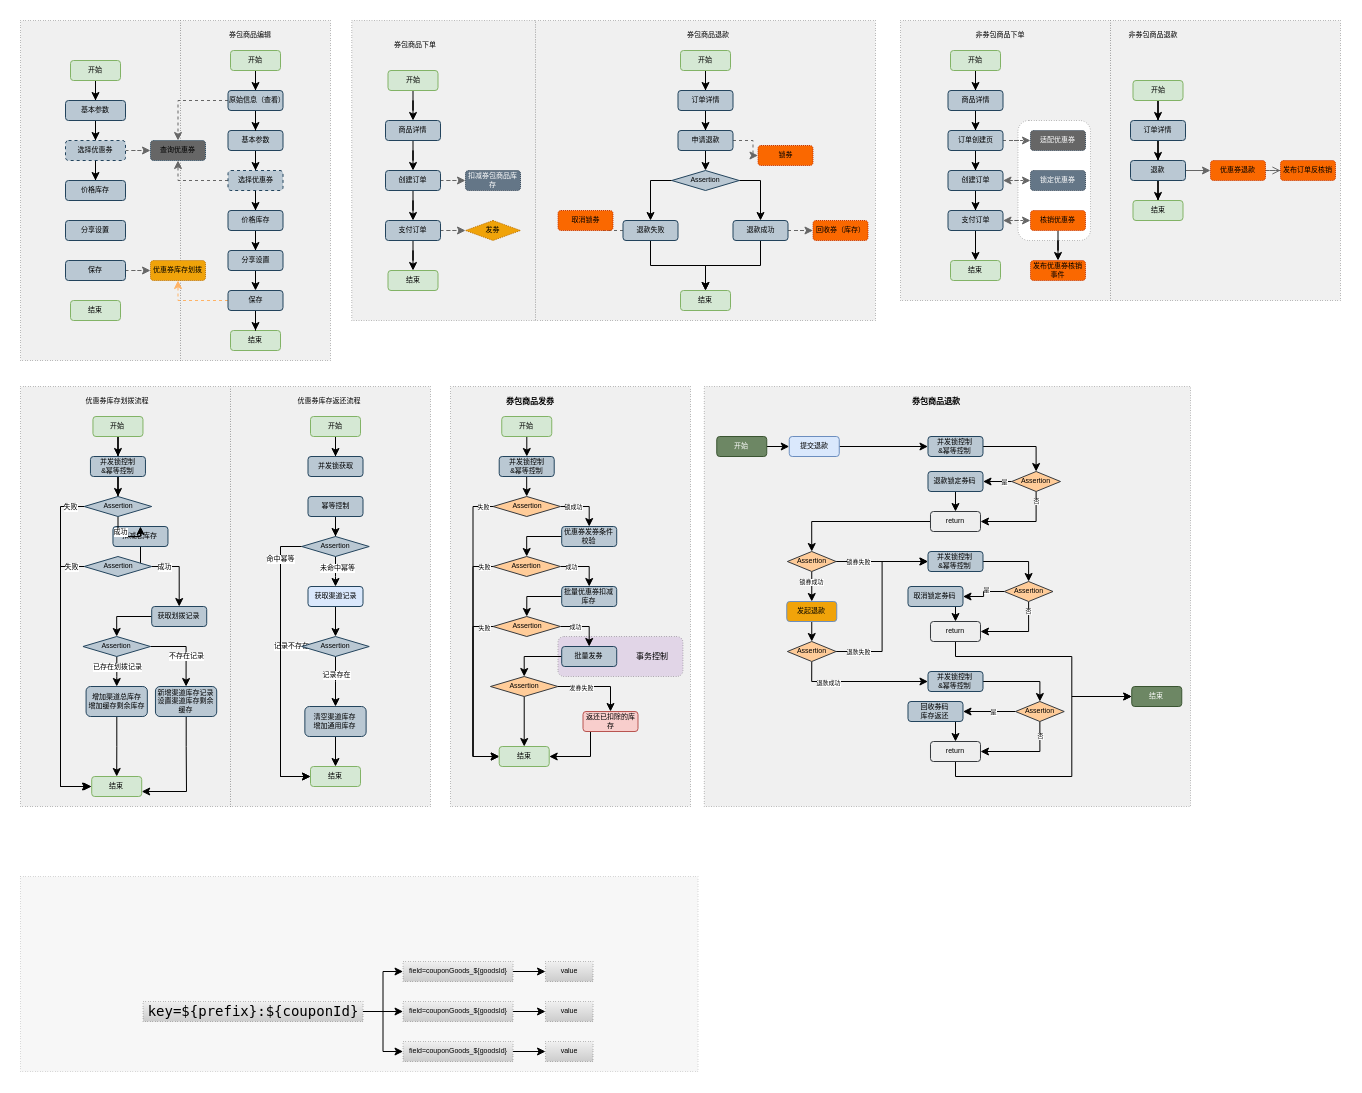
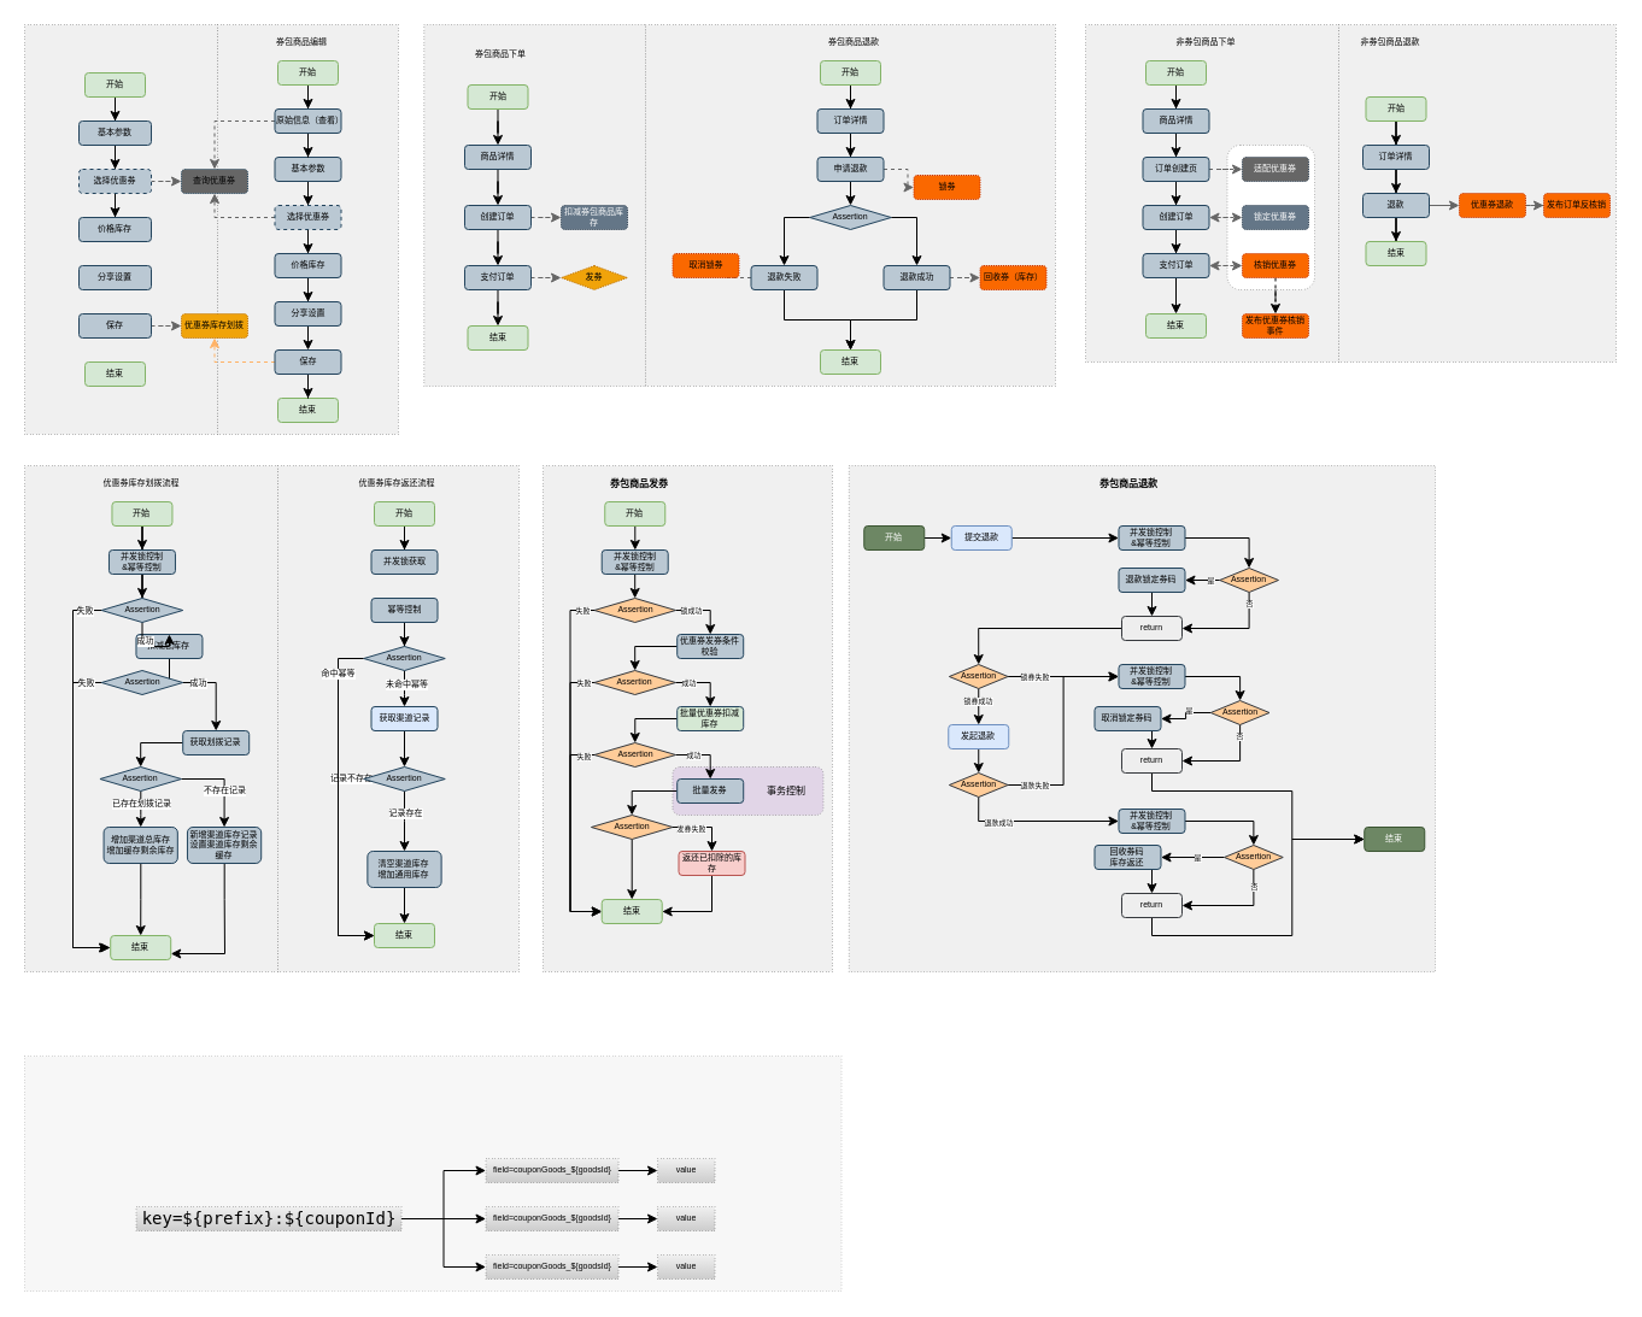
- <mxCell id="86" style="edgeStyle=orthogonalEdgeStyle;rounded=0;orthogonalLoop=1;jettySize=auto;html=1;entryX=0;entryY=0.5;entryDx=0;entryDy=0;fontSize=7;strokeColor=#666666;dashed=1;endArrow=open;" parent="1" source="87" target="90" edge="1"><mxGeometry relative="1" as="geometry" /></mxCell>
+ <mxCell id="86" style="edgeStyle=orthogonalEdgeStyle;rounded=0;orthogonalLoop=1;jettySize=auto;html=1;entryX=0;entryY=0.5;entryDx=0;entryDy=0;fontSize=7;strokeColor=#666666;dashed=1;" parent="1" source="87" target="90" edge="1"><mxGeometry relative="1" as="geometry" /></mxCell>
- <mxCell id="76" style="edgeStyle=orthogonalEdgeStyle;rounded=0;orthogonalLoop=1;jettySize=auto;html=1;entryX=0.5;entryY=0;entryDx=0;entryDy=0;" edge="1" parent="1" source="77" target="168"><mxGeometry relative="1" as="geometry" /></mxCell>
+ <mxCell id="76" style="edgeStyle=orthogonalEdgeStyle;rounded=0;orthogonalLoop=1;jettySize=auto;html=1;entryX=0.5;entryY=0;entryDx=0;entryDy=0;dashed=1;" edge="1" parent="1" source="77" target="168"><mxGeometry relative="1" as="geometry" /></mxCell>
- <mxCell id="196" value="批量优惠券扣减库存" style="whiteSpace=wrap;html=1;fontSize=7;fillColor=#bac8d3;strokeColor=#23445d;rounded=1;shadow=0;glass=0;gradientDirection=south;" vertex="1" parent="1"><mxGeometry x="561.21" y="586" width="55" height="20" as="geometry" /></mxCell>
+ <mxCell id="196" value="批量优惠券扣减库存" style="whiteSpace=wrap;html=1;fontSize=7;fillColor=#d5e8d4;strokeColor=#23445d;rounded=1;shadow=0;glass=0;gradientDirection=south;" vertex="1" parent="1"><mxGeometry x="561.21" y="586" width="55" height="20" as="geometry" /></mxCell>
- <mxCell id="220" value="发起退款" style="rounded=1;whiteSpace=wrap;html=1;shadow=0;glass=0;fontSize=7;fillColor=#f0a30a;gradientDirection=south;strokeColor=#6c8ebf;" vertex="1" parent="1"><mxGeometry x="786.25" y="601" width="50" height="20" as="geometry" /></mxCell>
+ <mxCell id="220" value="发起退款" style="rounded=1;whiteSpace=wrap;html=1;shadow=0;glass=0;fontSize=7;fillColor=#dae8fc;gradientDirection=south;strokeColor=#6c8ebf;" vertex="1" parent="1"><mxGeometry x="786.25" y="601" width="50" height="20" as="geometry" /></mxCell>
- <mxCell id="209" value="返还已扣除的库存" style="whiteSpace=wrap;html=1;fontSize=7;fillColor=#f8cecc;strokeColor=#b85450;rounded=1;shadow=0;glass=0;gradientDirection=south;" vertex="1" parent="1"><mxGeometry x="582.5" y="711" width="55" height="20" as="geometry" /></mxCell>
+ <mxCell id="209" value="返还已扣除的库存" style="whiteSpace=wrap;html=1;fontSize=7;fillColor=#f8cecc;strokeColor=#b85450;rounded=1;shadow=0;glass=0;gradientDirection=south;" vertex="1" parent="1"><mxGeometry x="562.5" y="706" width="55" height="20" as="geometry" /></mxCell>
- <mxCell id="117" value="&lt;pre style=&quot;font-family: &amp;quot;JetBrains Mono&amp;quot;, monospace; font-size: 10.5pt;&quot;&gt;&lt;span style=&quot;&quot;&gt;key=${prefix}:${couponId}&lt;/span&gt;&lt;/pre&gt;" style="rounded=0;whiteSpace=wrap;html=1;shadow=0;glass=0;dashed=1;dashPattern=1 4;fontSize=7;strokeWidth=0.5;fillColor=#F0F0F0;gradientColor=#CCCCCC;gradientDirection=south;strokeColor=default;labelBackgroundColor=none;fontColor=default;" parent="1" vertex="1"><mxGeometry x="142.54" y="1001" width="220" height="20" as="geometry" /></mxCell>
+ <mxCell id="117" value="&lt;pre style=&quot;font-family: &amp;quot;JetBrains Mono&amp;quot;, monospace; font-size: 10.5pt;&quot;&gt;&lt;span style=&quot;&quot;&gt;key=${prefix}:${couponId}&lt;/span&gt;&lt;/pre&gt;" style="rounded=0;whiteSpace=wrap;html=1;shadow=0;glass=0;dashed=1;dashPattern=1 4;fontSize=7;strokeWidth=0.5;fillColor=#F0F0F0;gradientColor=#CCCCCC;gradientDirection=south;strokeColor=default;labelBackgroundColor=none;fontColor=default;" parent="1" vertex="1"><mxGeometry x="112.54" y="1001" width="220" height="20" as="geometry" /></mxCell>
